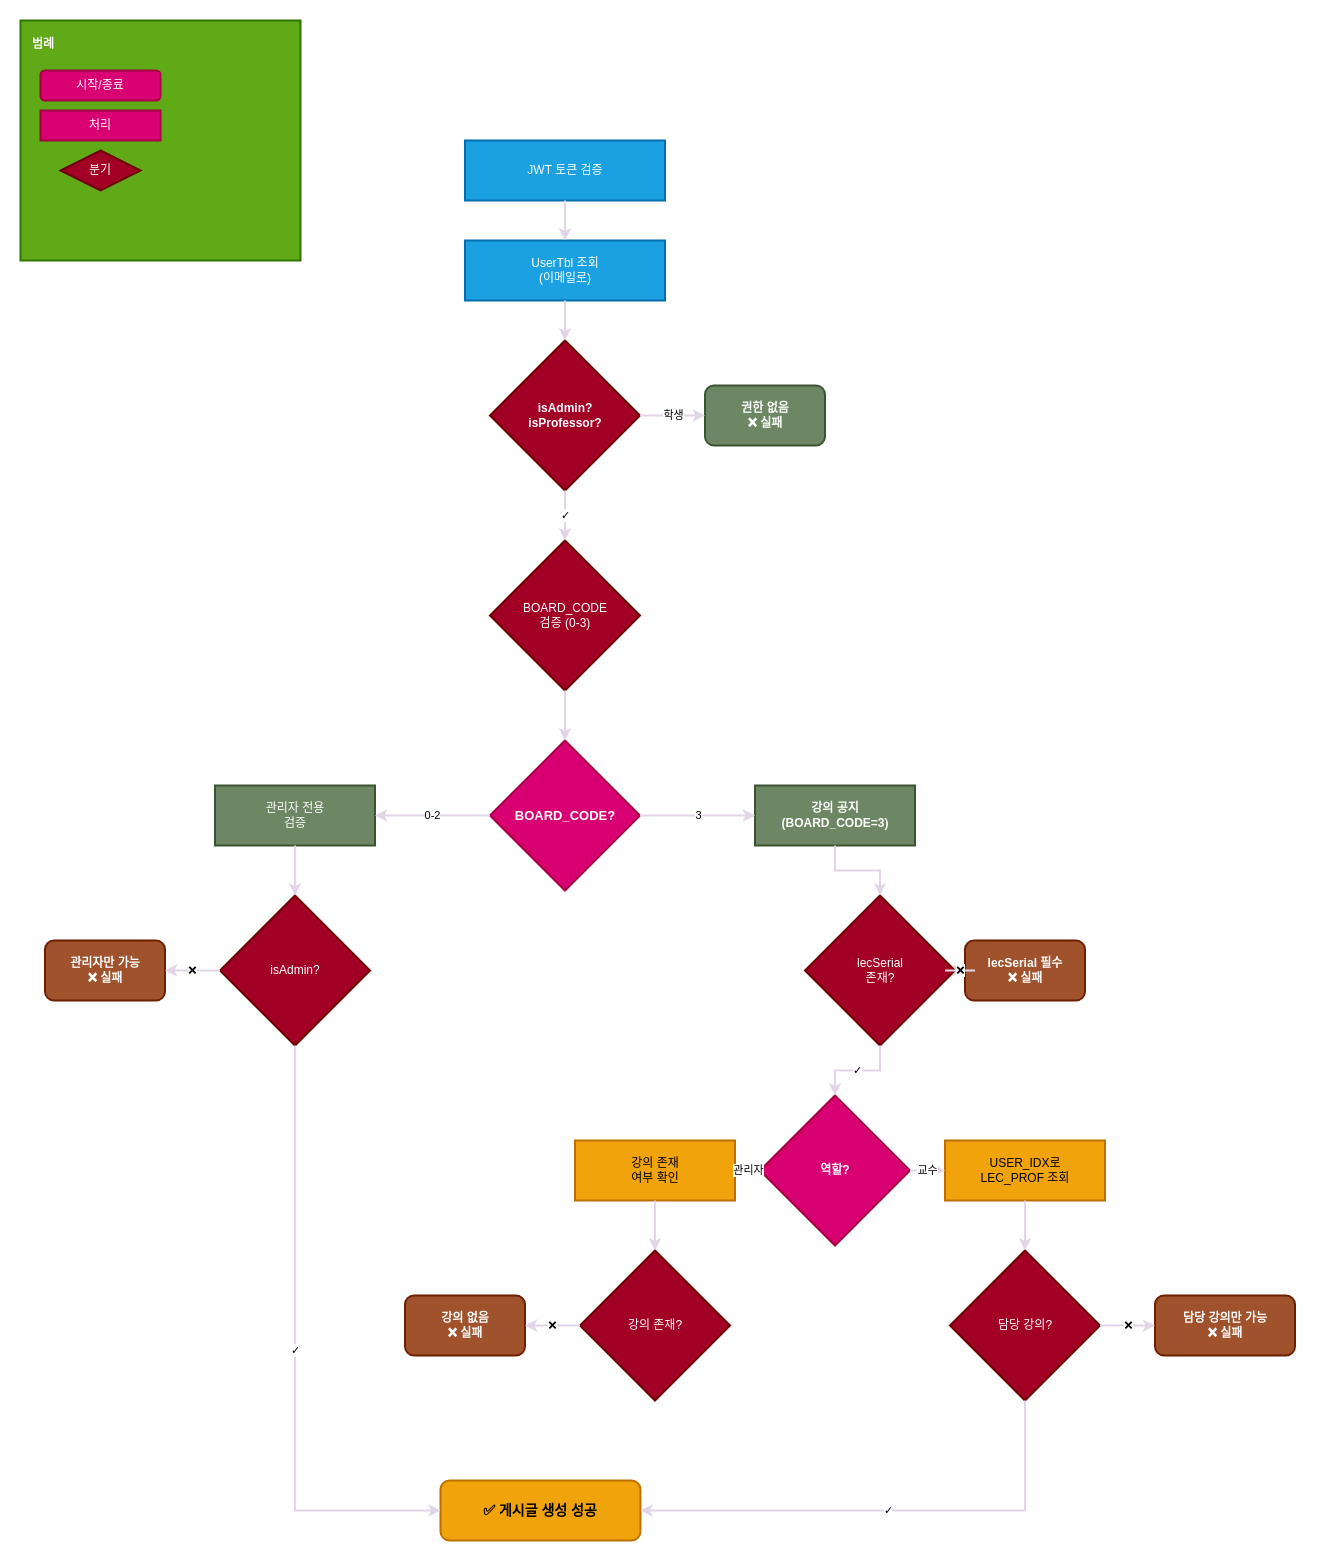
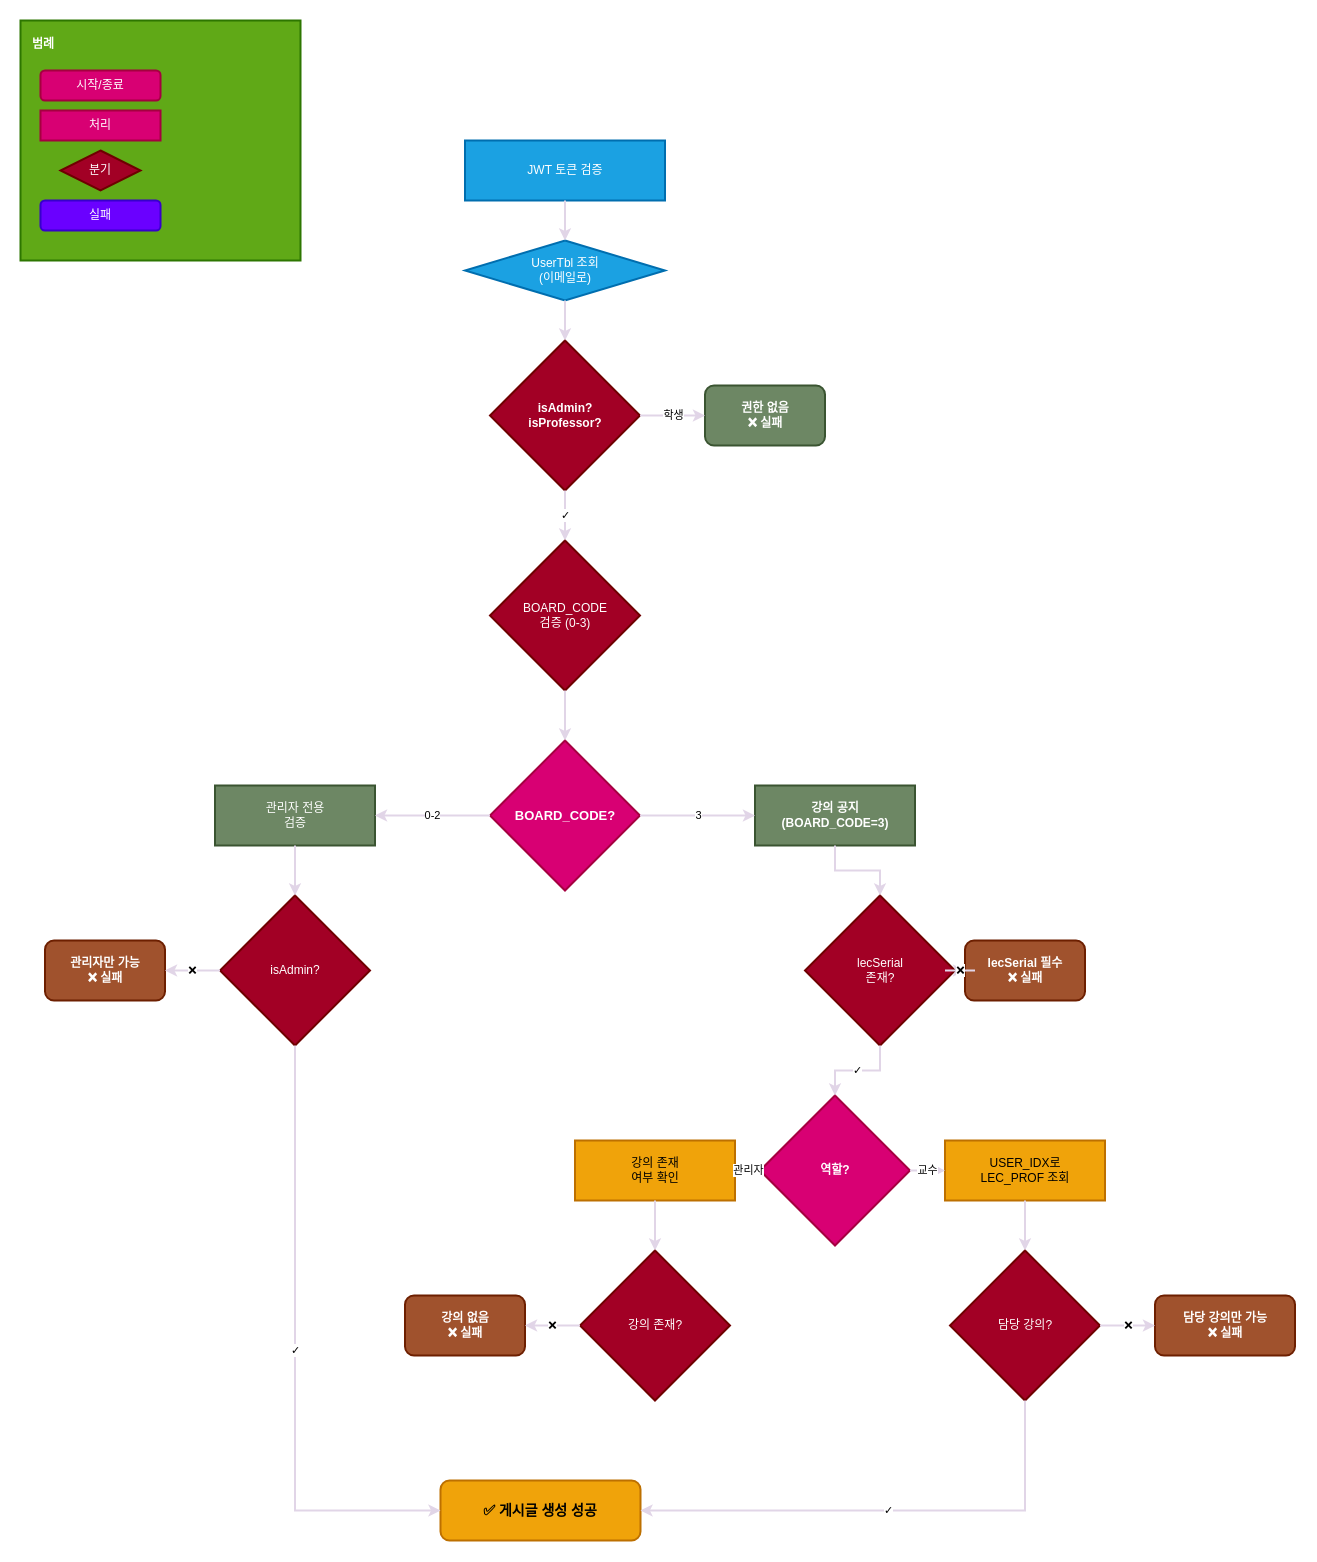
+ <mxCell id="46" value="실패" style="rounded=1;whiteSpace=wrap;html=1;fillColor=#6a00ff;strokeColor=#3700CC;strokeWidth=2;fontColor=#ffffff;" parent="1" vertex="1"><mxGeometry x="40" y="200" width="120" height="30" as="geometry" /></mxCell>
- <mxCell id="3" value="UserTbl 조회&#10;(이메일로)" style="rounded=0;whiteSpace=wrap;html=1;fillColor=#1ba1e2;strokeColor=#006EAF;strokeWidth=2;fontColor=#ffffff;" parent="1" vertex="1"><mxGeometry x="464.5" y="240" width="200" height="60" as="geometry" /></mxCell>
+ <mxCell id="3" value="UserTbl 조회&#10;(이메일로)" style="rhombus;whiteSpace=wrap;html=1;fillColor=#1ba1e2;strokeColor=#006EAF;strokeWidth=2;fontColor=#ffffff;" parent="1" vertex="1"><mxGeometry x="464.5" y="240" width="200" height="60" as="geometry" /></mxCell>
